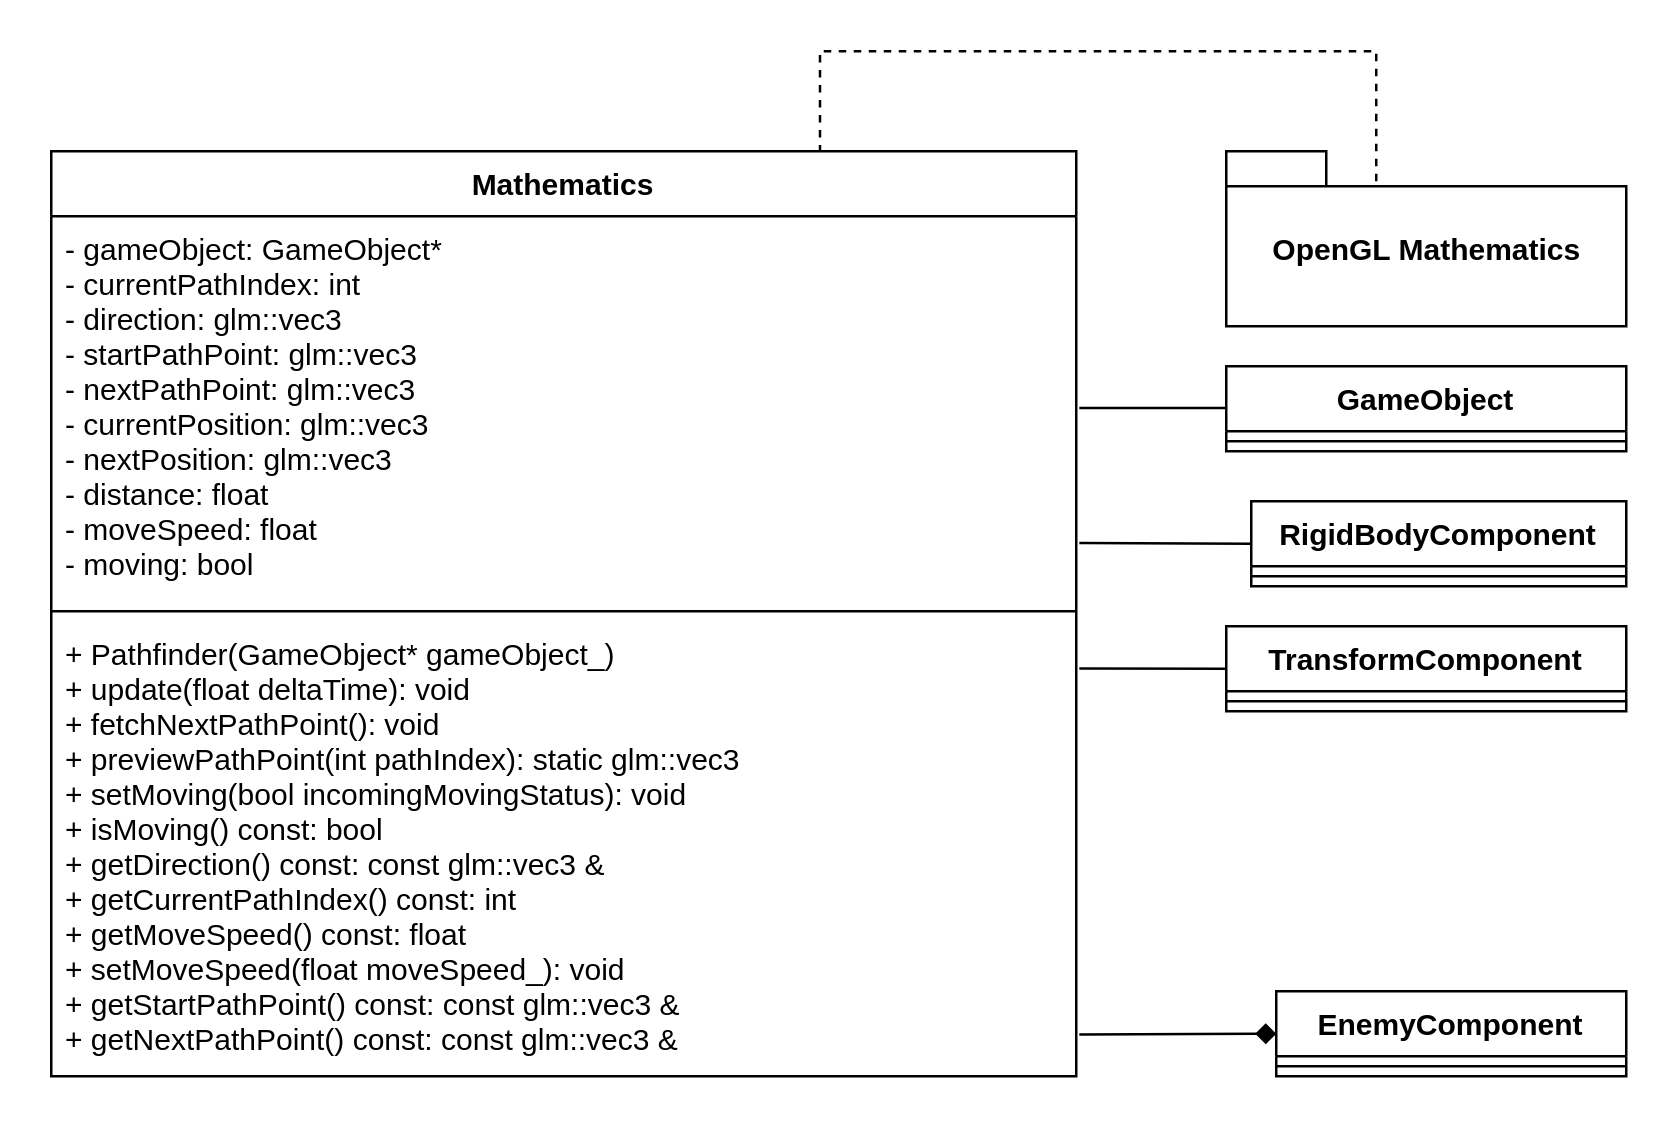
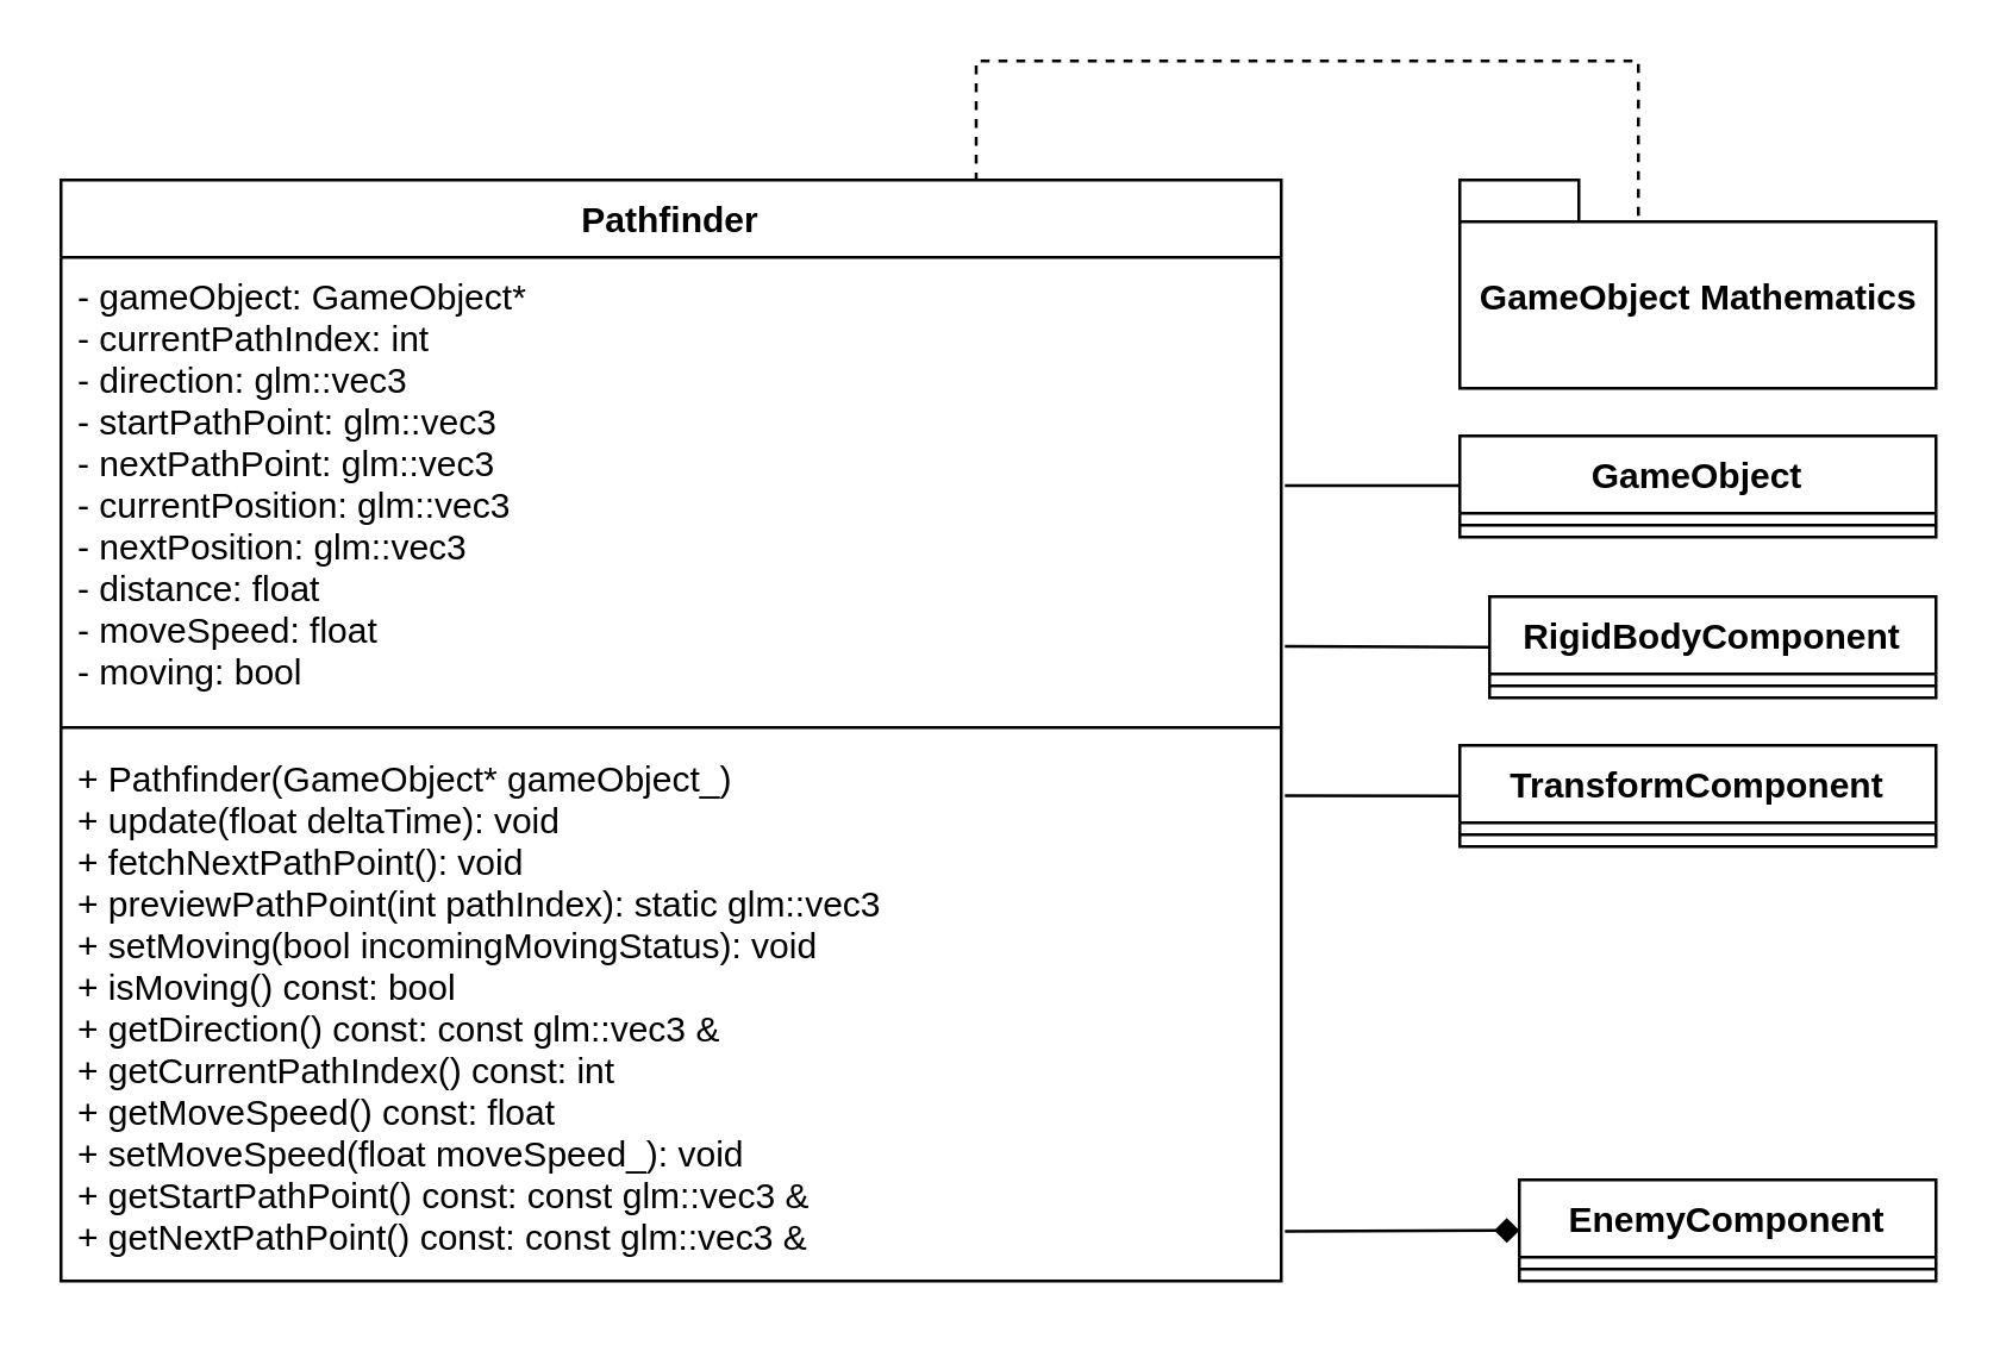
- <mxCell id="2" value="Mathematics" style="swimlane;fontStyle=1;align=center;verticalAlign=top;childLayout=stackLayout;horizontal=1;startSize=26;horizontalStack=0;resizeParent=1;resizeParentMax=0;resizeLast=0;collapsible=1;marginBottom=0;" parent="1" vertex="1"><mxGeometry x="20" y="60" width="410" height="370" as="geometry" /></mxCell>
+ <mxCell id="2" value="Pathfinder" style="swimlane;fontStyle=1;align=center;verticalAlign=top;childLayout=stackLayout;horizontal=1;startSize=26;horizontalStack=0;resizeParent=1;resizeParentMax=0;resizeLast=0;collapsible=1;marginBottom=0;" parent="1" vertex="1"><mxGeometry x="20" y="60" width="410" height="370" as="geometry" /></mxCell>
- <mxCell id="9" value="OpenGL Mathematics" style="shape=folder;fontStyle=1;spacingTop=10;tabWidth=40;tabHeight=14;tabPosition=left;html=1;" parent="1" vertex="1"><mxGeometry x="490" y="60" width="160" height="70" as="geometry" /></mxCell>
+ <mxCell id="9" value="GameObject Mathematics" style="shape=folder;fontStyle=1;spacingTop=10;tabWidth=40;tabHeight=14;tabPosition=left;html=1;" parent="1" vertex="1"><mxGeometry x="490" y="60" width="160" height="70" as="geometry" /></mxCell>
